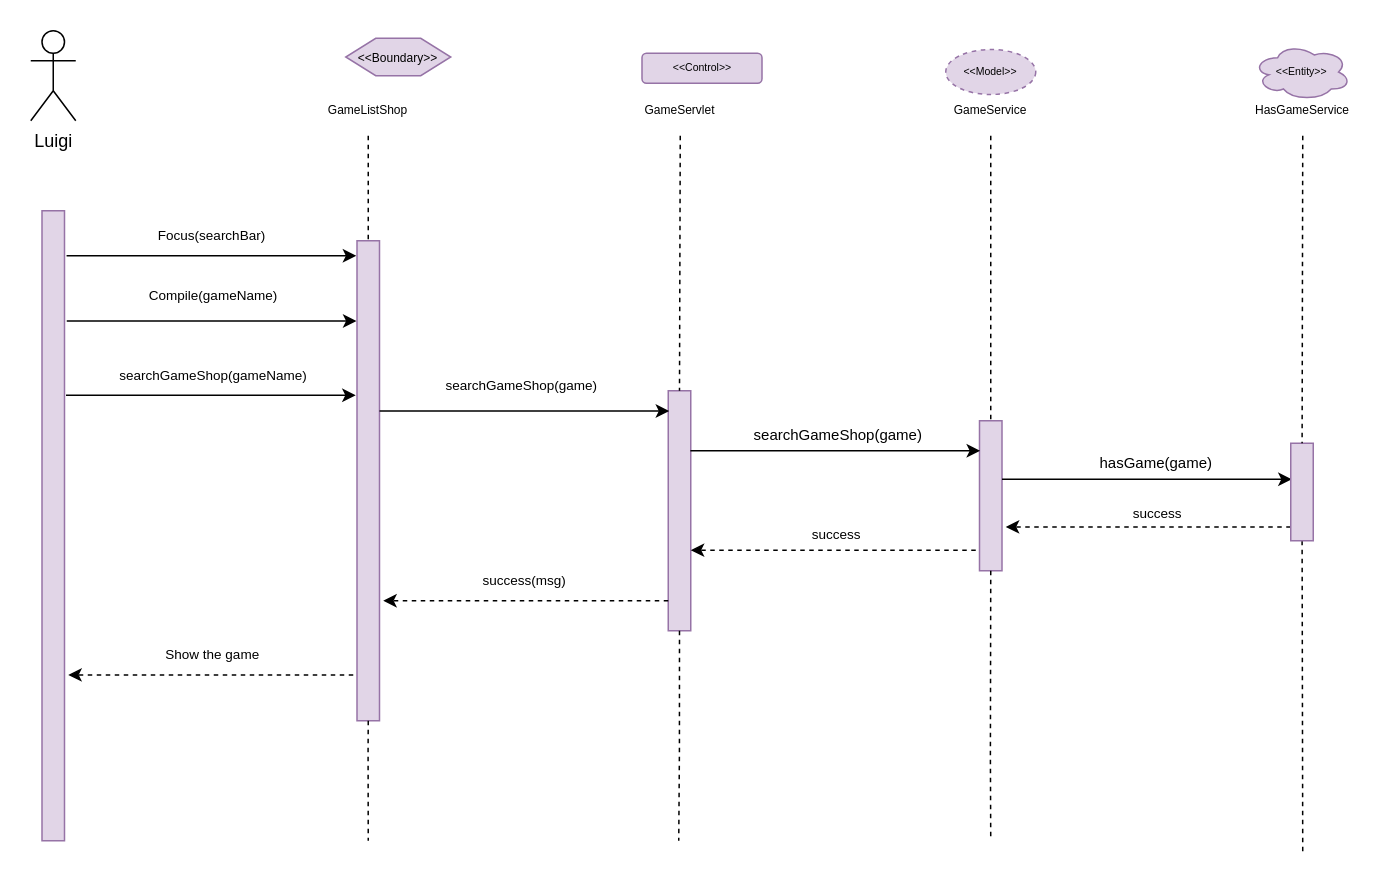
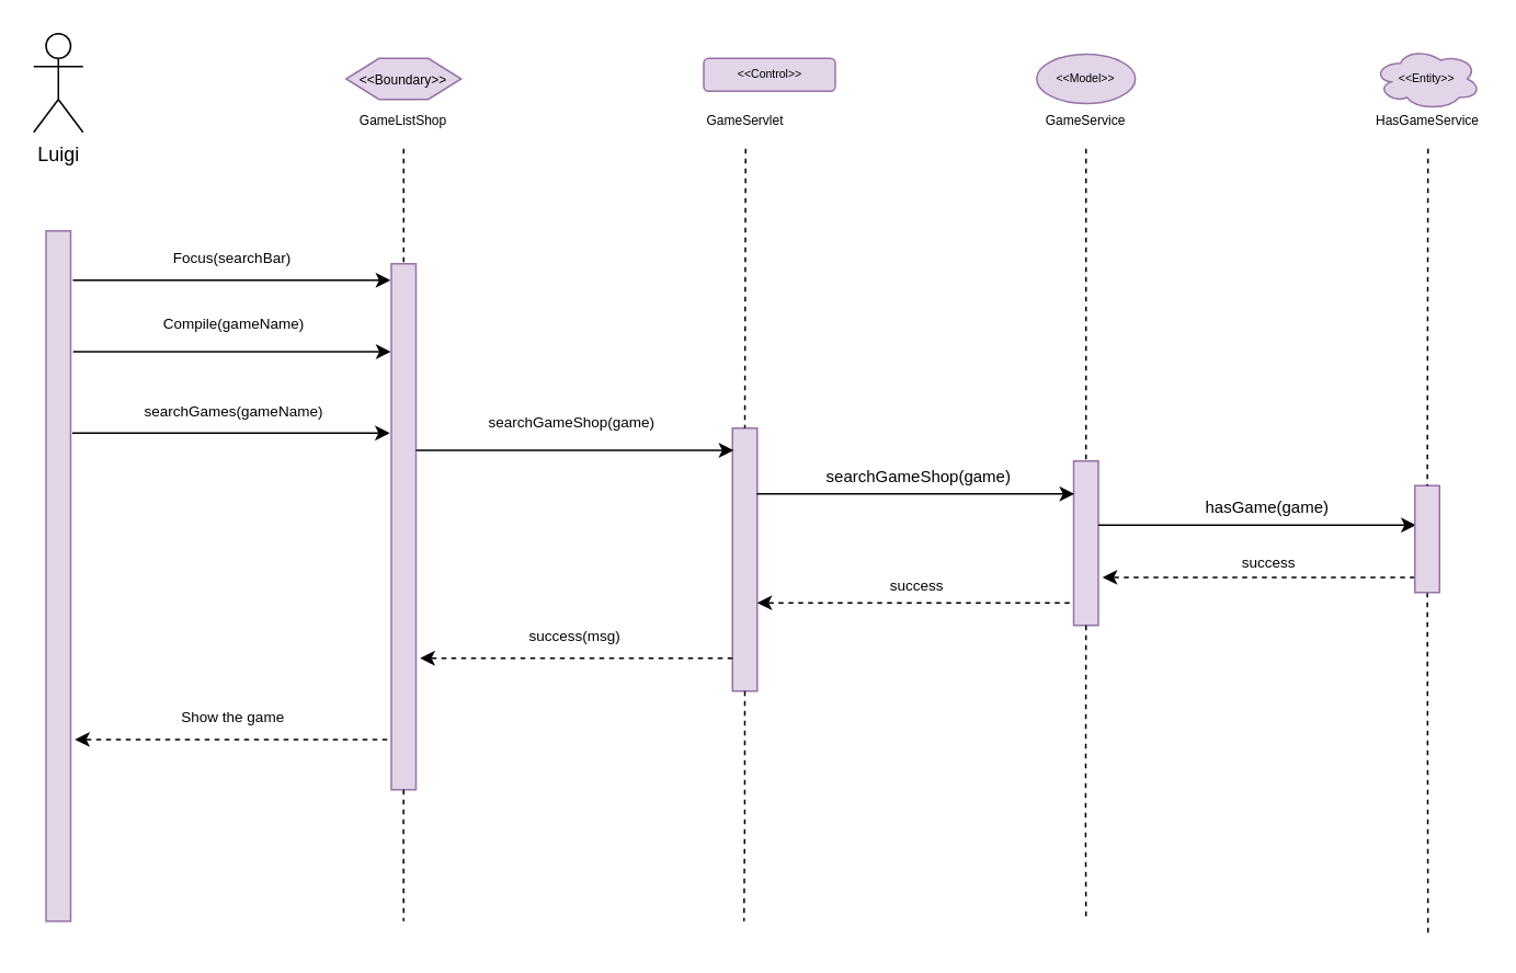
- <mxCell id="6" value="&amp;lt;&amp;lt;Boundary&amp;gt;&amp;gt;" style="shape=hexagon;perimeter=hexagonPerimeter2;whiteSpace=wrap;html=1;fixedSize=1;fontSize=8;fillColor=#e1d5e7;strokeColor=#9673a6;" vertex="1" parent="1"><mxGeometry x="230" y="25" width="70" height="25" as="geometry" /></mxCell>
+ <mxCell id="6" value="&amp;lt;&amp;lt;Boundary&amp;gt;&amp;gt;" style="shape=hexagon;perimeter=hexagonPerimeter2;whiteSpace=wrap;html=1;fixedSize=1;fontSize=8;fillColor=#e1d5e7;strokeColor=#9673a6;" vertex="1" parent="1"><mxGeometry x="210" y="35" width="70" height="25" as="geometry" /></mxCell>
- <mxCell id="12" value="&amp;lt;&amp;lt;Model&amp;gt;&amp;gt;" style="ellipse;whiteSpace=wrap;html=1;fontSize=7;fillColor=#e1d5e7;strokeColor=#9673a6;dashed=1;" vertex="1" parent="1"><mxGeometry x="630" y="32.5" width="60" height="30" as="geometry" /></mxCell>
+ <mxCell id="12" value="&amp;lt;&amp;lt;Model&amp;gt;&amp;gt;" style="ellipse;whiteSpace=wrap;html=1;fontSize=7;fillColor=#e1d5e7;strokeColor=#9673a6;" vertex="1" parent="1"><mxGeometry x="630" y="32.5" width="60" height="30" as="geometry" /></mxCell>
- <mxCell id="25" value="&lt;div style=&quot;font-size: 9px&quot;&gt;searchGameShop(gameName)&lt;/div&gt;" style="text;html=1;strokeColor=none;fillColor=none;align=center;verticalAlign=middle;whiteSpace=wrap;rounded=0;fontSize=9;" vertex="1" parent="1"><mxGeometry x="38" y="233" width="207.5" height="33.5" as="geometry" /></mxCell>
+ <mxCell id="25" value="&lt;div style=&quot;font-size: 9px&quot;&gt;searchGames(gameName)&lt;/div&gt;" style="text;html=1;strokeColor=none;fillColor=none;align=center;verticalAlign=middle;whiteSpace=wrap;rounded=0;fontSize=9;" vertex="1" parent="1"><mxGeometry x="38" y="233" width="207.5" height="33.5" as="geometry" /></mxCell>
